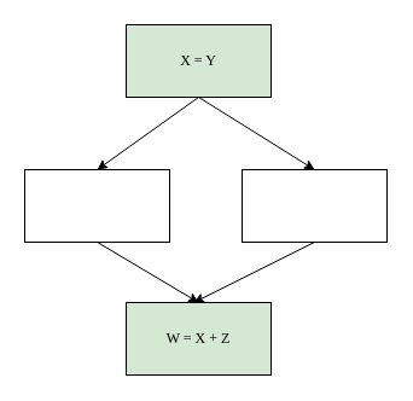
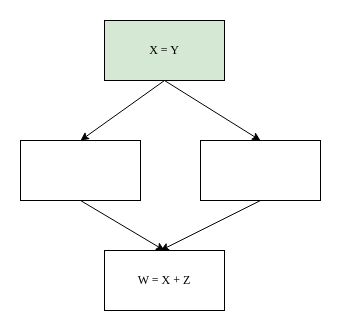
- <mxCell id="9" value="&lt;font face=&quot;Comic Sans MS&quot;&gt;W = X + Z&lt;/font&gt;" style="rounded=0;whiteSpace=wrap;html=1;fillColor=#d5e8d4;" vertex="1" parent="1"><mxGeometry x="104" y="250" width="120" height="60" as="geometry" /></mxCell>
+ <mxCell id="9" value="&lt;font face=&quot;Comic Sans MS&quot;&gt;W = X + Z&lt;/font&gt;" style="rounded=0;whiteSpace=wrap;html=1;" vertex="1" parent="1"><mxGeometry x="104" y="250" width="120" height="60" as="geometry" /></mxCell>
